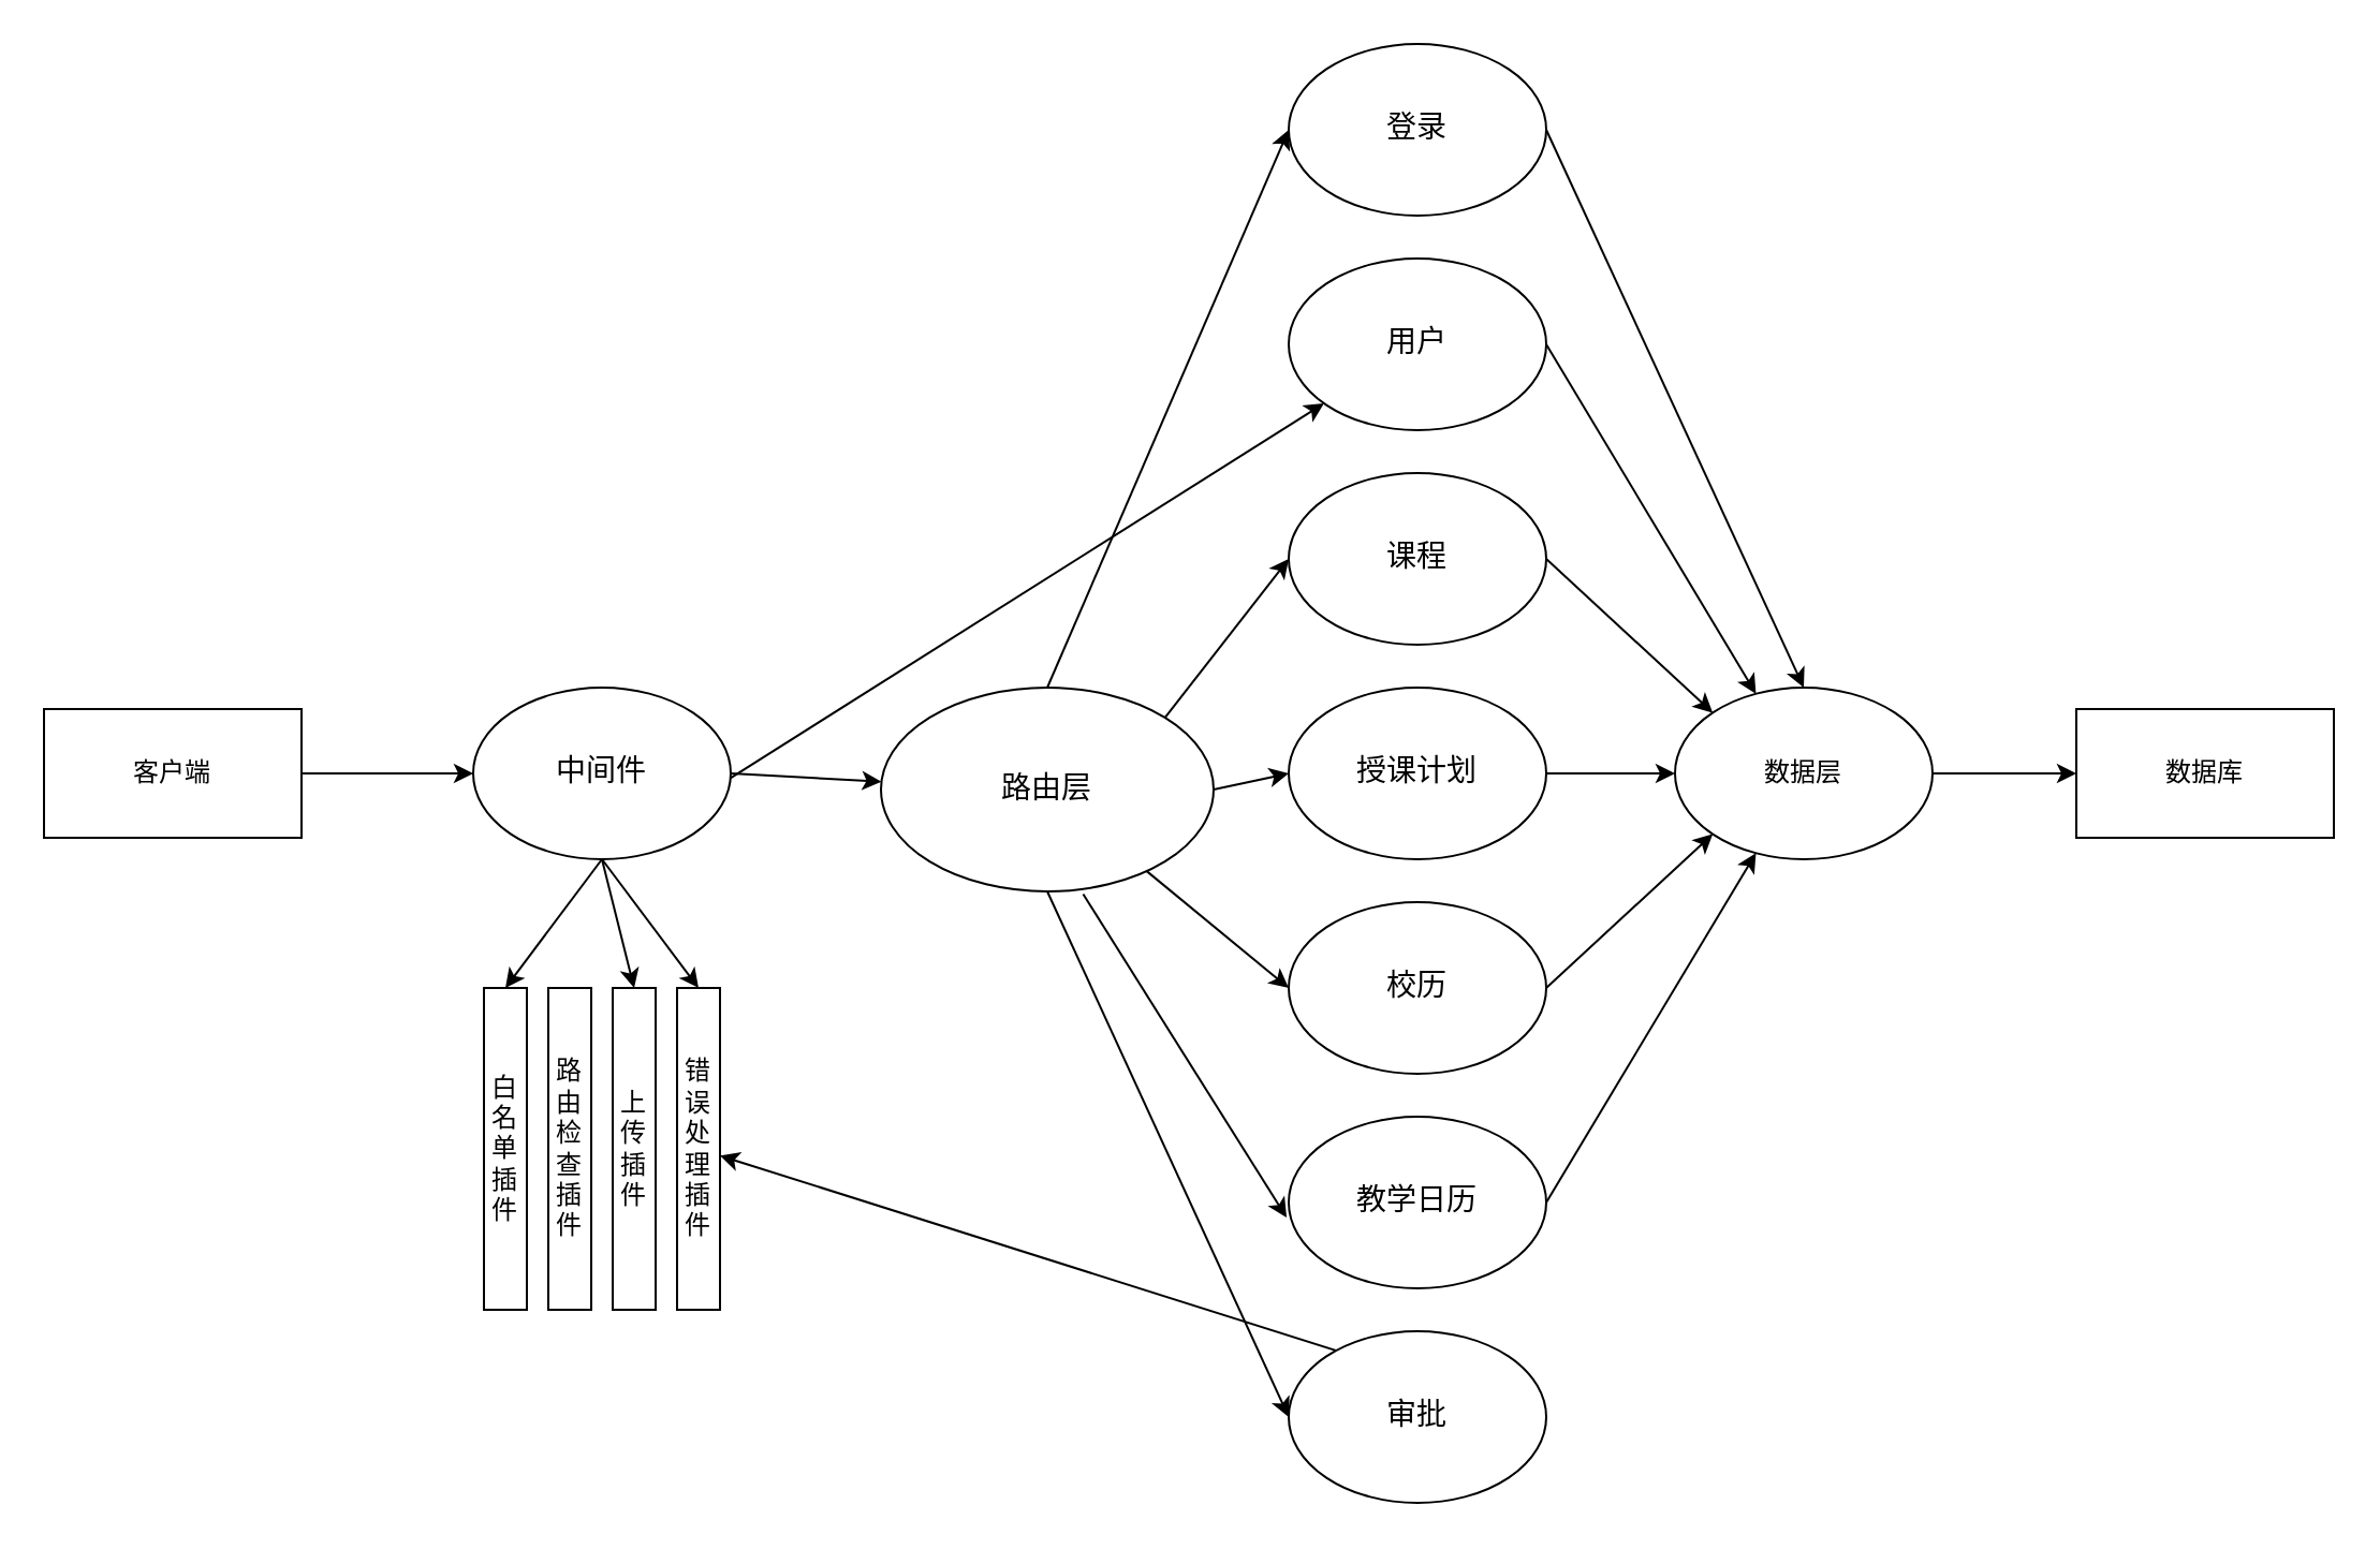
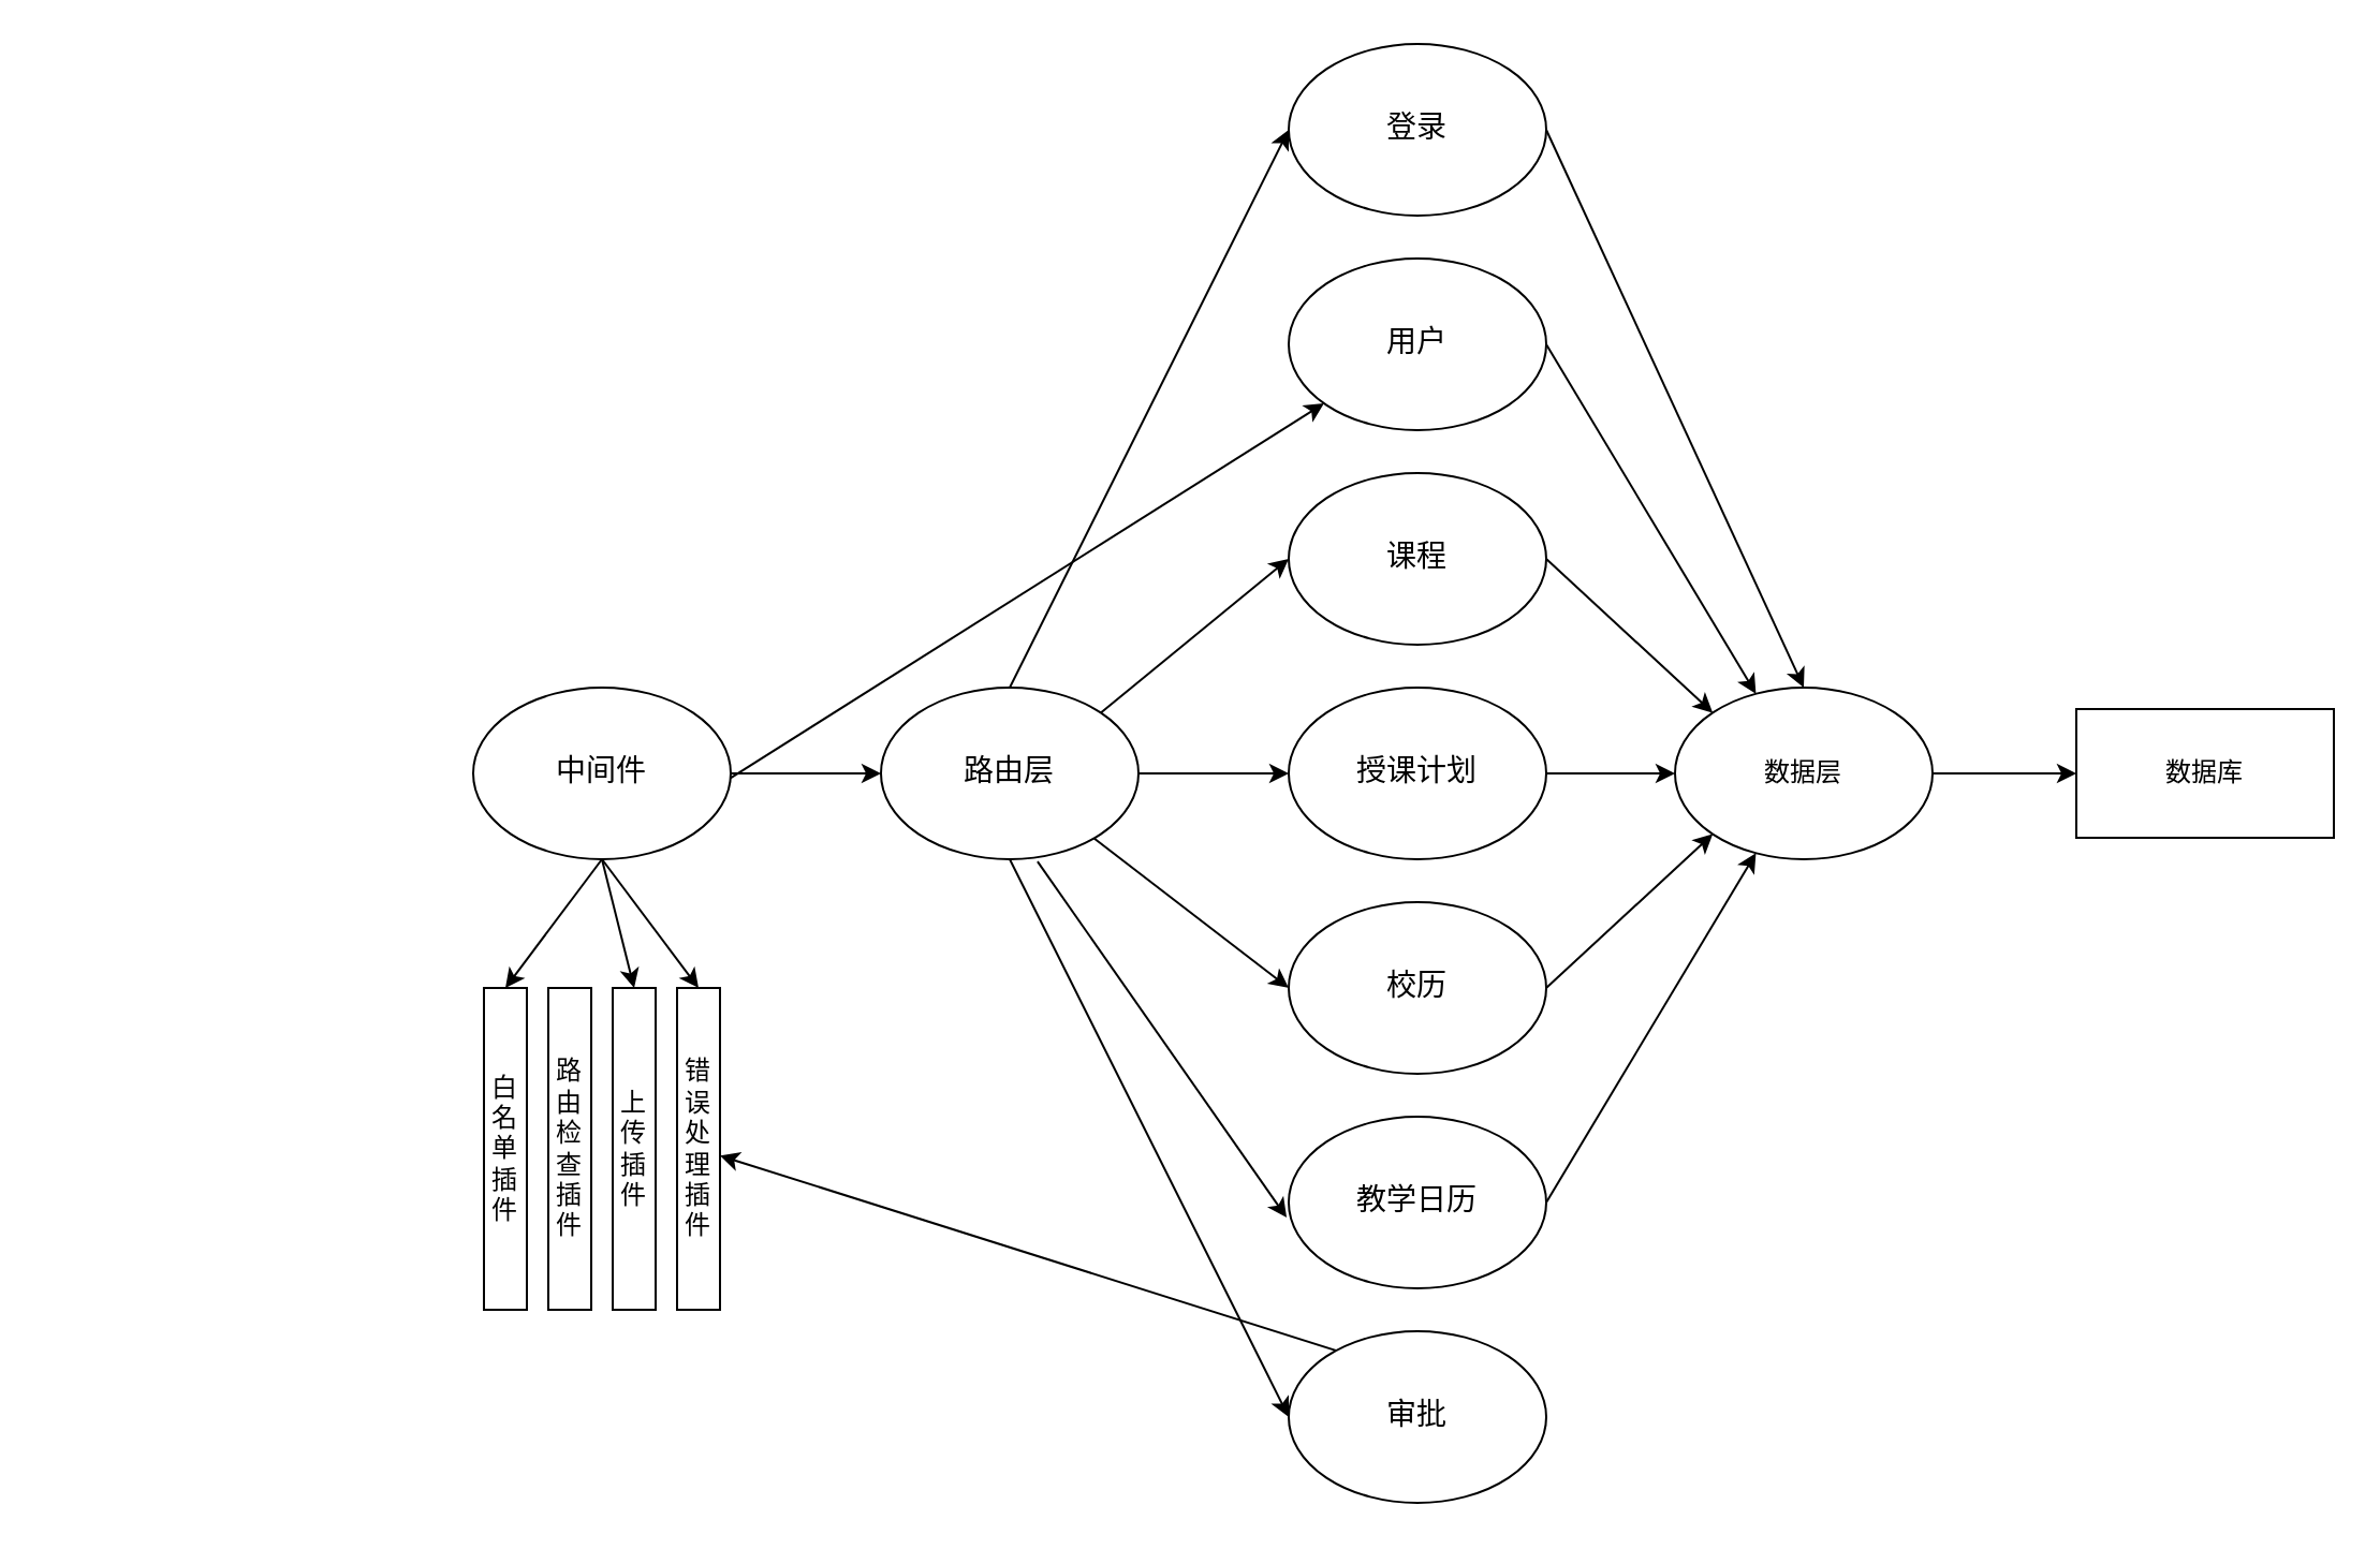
- <mxCell id="16" value="客户端" style="rounded=0;whiteSpace=wrap;html=1;" vertex="1" parent="1"><mxGeometry x="20" y="330" width="120" height="60" as="geometry" /></mxCell>
- <mxCell id="15" style="edgeStyle=none;html=1;exitX=1;exitY=0.5;exitDx=0;exitDy=0;entryX=0;entryY=0.5;entryDx=0;entryDy=0;" edge="1" parent="1" source="16" target="7"><mxGeometry relative="1" as="geometry" /></mxCell>
- <mxCell id="14" value="&lt;span lang=&quot;EN-US&quot; style=&quot;font-size: 10.5pt ; font-family: &amp;#34;times new roman&amp;#34; , serif&quot;&gt;路由层&lt;/span&gt;" style="ellipse;whiteSpace=wrap;html=1;" vertex="1" parent="1"><mxGeometry x="410" y="320" width="155" height="95" as="geometry" /></mxCell>
+ <mxCell id="14" value="&lt;span lang=&quot;EN-US&quot; style=&quot;font-size: 10.5pt ; font-family: &amp;#34;times new roman&amp;#34; , serif&quot;&gt;路由层&lt;/span&gt;" style="ellipse;whiteSpace=wrap;html=1;" vertex="1" parent="1"><mxGeometry x="410" y="320" width="120" height="80" as="geometry" /></mxCell>
